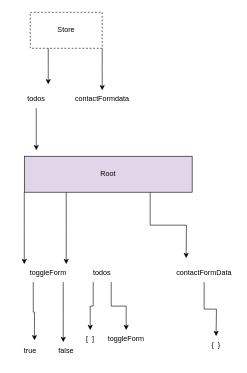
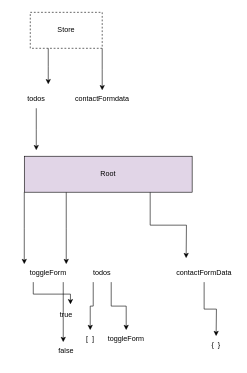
- <mxCell id="15" value="true" style="text;html=1;align=center;verticalAlign=middle;whiteSpace=wrap;rounded=0;" vertex="1" parent="1"><mxGeometry x="20" y="570" width="60" height="30" as="geometry" /></mxCell>
+ <mxCell id="15" value="true" style="text;html=1;align=center;verticalAlign=middle;whiteSpace=wrap;rounded=0;" vertex="1" parent="1"><mxGeometry x="80" y="510" width="60" height="30" as="geometry" /></mxCell>
